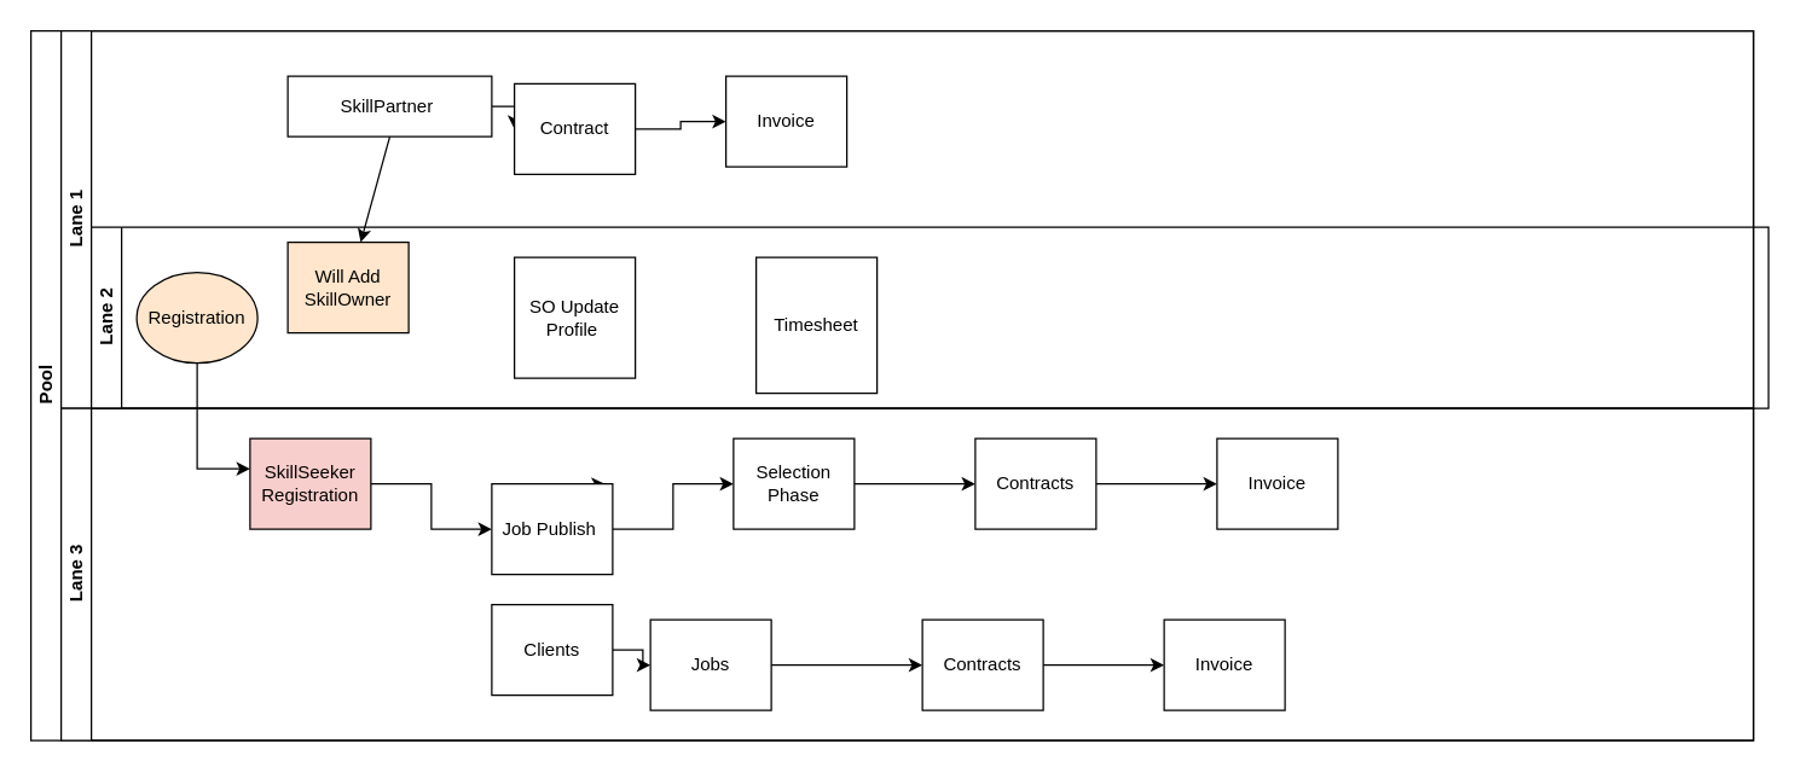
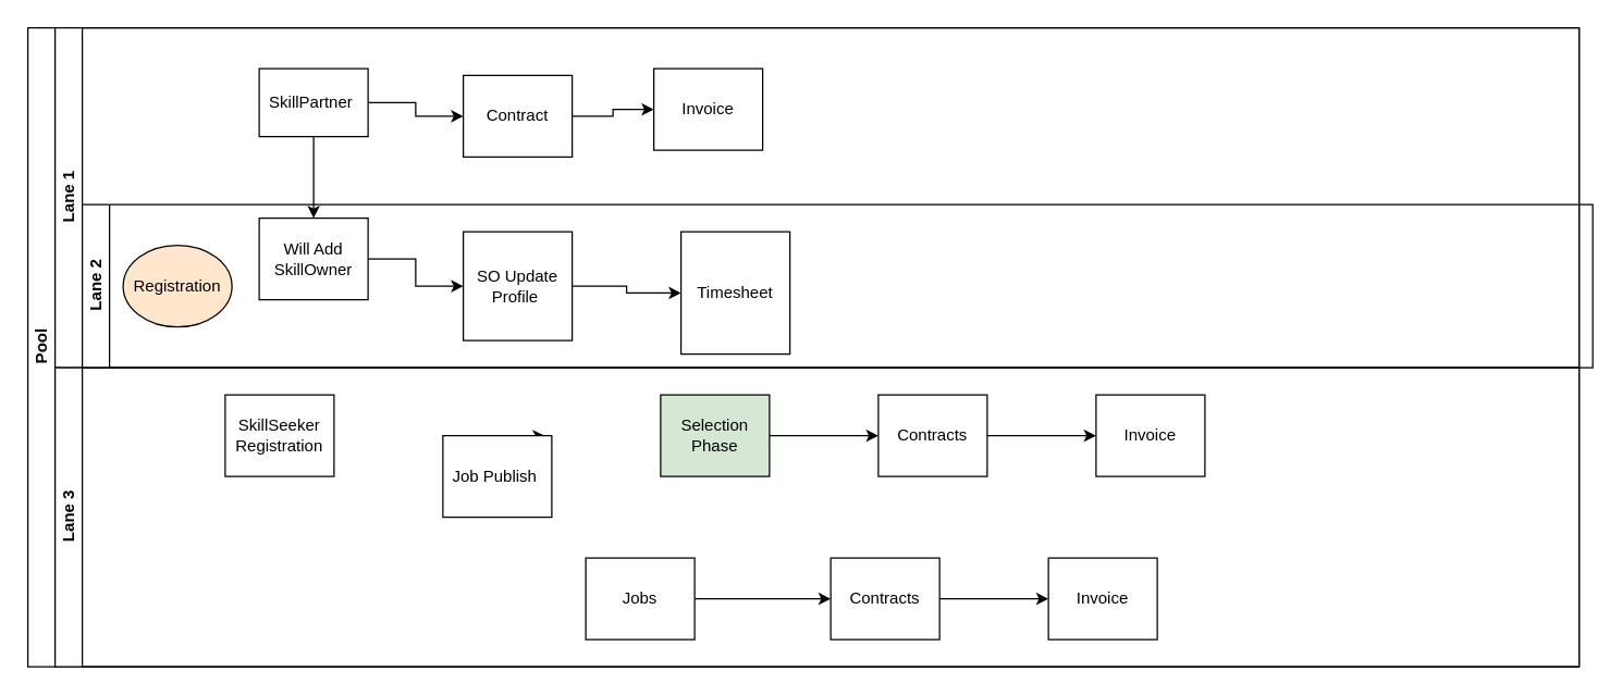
- <mxCell id="5" value="SkillPartner&amp;nbsp;" style="rounded=0;whiteSpace=wrap;html=1;fontFamily=Helvetica;fontSize=12;fontColor=#000000;align=center;" parent="3" vertex="1"><mxGeometry x="150" y="30" width="135" height="40" as="geometry" /></mxCell>
+ <mxCell id="5" value="SkillPartner&amp;nbsp;" style="rounded=0;whiteSpace=wrap;html=1;fontFamily=Helvetica;fontSize=12;fontColor=#000000;align=center;" parent="3" vertex="1"><mxGeometry x="150" y="30" width="80" height="50" as="geometry" /></mxCell>
- <mxCell id="10" value="Will Add SkillOwner" style="rounded=0;whiteSpace=wrap;html=1;fontFamily=Helvetica;fontSize=12;fontColor=#000000;align=center;fillColor=#ffe6cc;" parent="8" vertex="1"><mxGeometry x="130" y="10" width="80" height="60" as="geometry" /></mxCell>
+ <mxCell id="10" value="Will Add SkillOwner" style="rounded=0;whiteSpace=wrap;html=1;fontFamily=Helvetica;fontSize=12;fontColor=#000000;align=center;" parent="8" vertex="1"><mxGeometry x="130" y="10" width="80" height="60" as="geometry" /></mxCell>
+ <mxCell id="9" value="" style="edgeStyle=orthogonalEdgeStyle;rounded=0;orthogonalLoop=1;jettySize=auto;html=1;endArrow=classic;endFill=1;entryX=0;entryY=0.5;entryDx=0;entryDy=0;" parent="8" source="10" target="12" edge="1"><mxGeometry relative="1" as="geometry"><mxPoint x="260" y="60" as="targetPoint" /></mxGeometry></mxCell>
+ <mxCell id="11" value="" style="edgeStyle=orthogonalEdgeStyle;rounded=0;orthogonalLoop=1;jettySize=auto;html=1;" edge="1" parent="8" source="12" target="13"><mxGeometry relative="1" as="geometry" /></mxCell>
- <mxCell id="35" value="" style="edgeStyle=orthogonalEdgeStyle;rounded=0;orthogonalLoop=1;jettySize=auto;html=1;" edge="1" parent="2" source="14" target="20"><mxGeometry relative="1" as="geometry"><Array as="points"><mxPoint x="110" y="290" /></Array></mxGeometry></mxCell>
- <mxCell id="20" value="SkillSeeker Registration" style="rounded=0;whiteSpace=wrap;html=1;fontFamily=Helvetica;fontSize=12;fontColor=#000000;align=center;fillColor=#f8cecc;" vertex="1" parent="17"><mxGeometry x="125" y="20" width="80" height="60" as="geometry" /></mxCell>
+ <mxCell id="20" value="SkillSeeker Registration" style="rounded=0;whiteSpace=wrap;html=1;fontFamily=Helvetica;fontSize=12;fontColor=#000000;align=center;" vertex="1" parent="17"><mxGeometry x="125" y="20" width="80" height="60" as="geometry" /></mxCell>
- <mxCell id="24" value="Selection Phase" style="rounded=0;whiteSpace=wrap;html=1;fontFamily=Helvetica;fontSize=12;fontColor=#000000;align=center;" vertex="1" parent="17"><mxGeometry x="445" y="20" width="80" height="60" as="geometry" /></mxCell>
+ <mxCell id="24" value="Selection Phase" style="rounded=0;whiteSpace=wrap;html=1;fontFamily=Helvetica;fontSize=12;fontColor=#000000;align=center;fillColor=#d5e8d4;" vertex="1" parent="17"><mxGeometry x="445" y="20" width="80" height="60" as="geometry" /></mxCell>
- <mxCell id="19" value="" style="edgeStyle=orthogonalEdgeStyle;rounded=0;orthogonalLoop=1;jettySize=auto;html=1;" edge="1" parent="17" source="20" target="22"><mxGeometry relative="1" as="geometry" /></mxCell>
- <mxCell id="21" value="" style="edgeStyle=orthogonalEdgeStyle;rounded=0;orthogonalLoop=1;jettySize=auto;html=1;" edge="1" parent="17" source="22" target="24"><mxGeometry relative="1" as="geometry" /></mxCell>
- <mxCell id="28" value="Clients" style="rounded=0;whiteSpace=wrap;html=1;fontFamily=Helvetica;fontSize=12;fontColor=#000000;align=center;" vertex="1" parent="17"><mxGeometry x="285" y="130" width="80" height="60" as="geometry" /></mxCell>
- <mxCell id="31" value="" style="edgeStyle=orthogonalEdgeStyle;rounded=0;orthogonalLoop=1;jettySize=auto;html=1;" edge="1" parent="17" source="28" target="30"><mxGeometry relative="1" as="geometry" /></mxCell>
